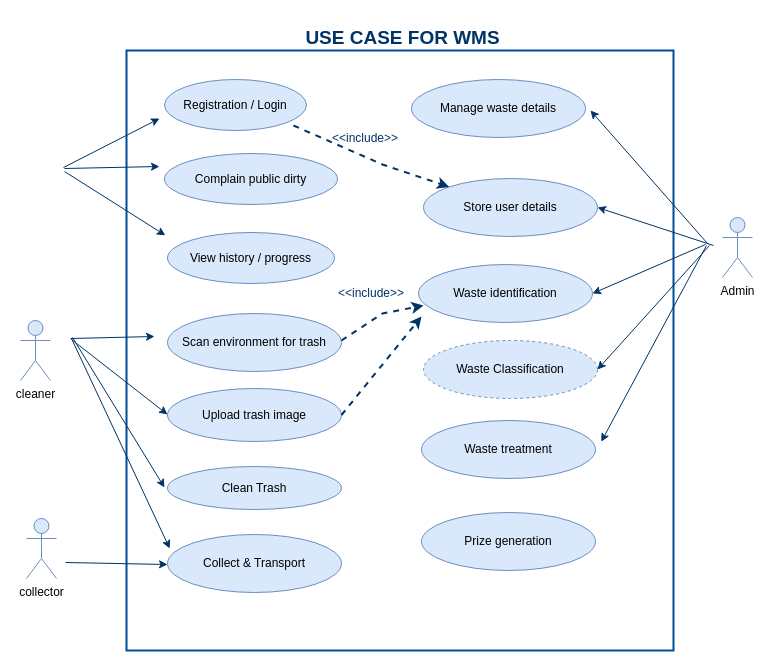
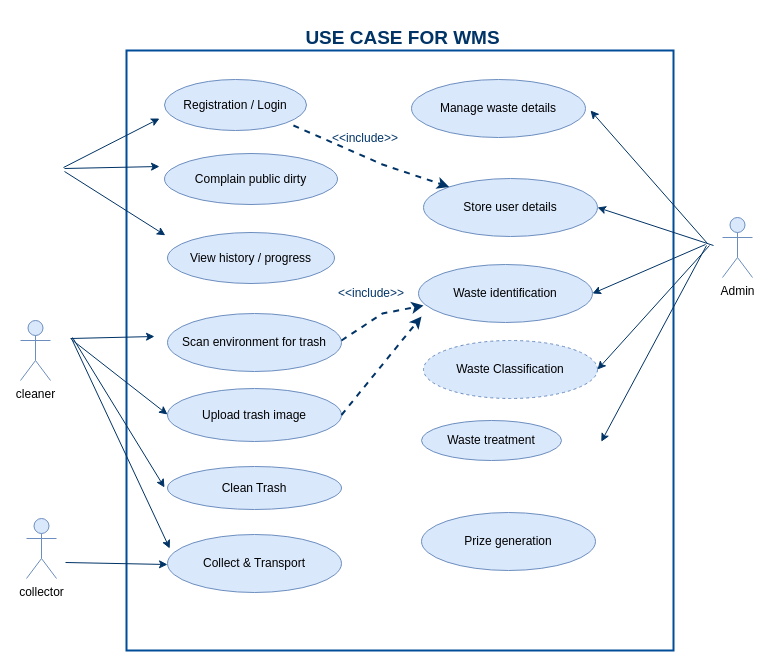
- <mxCell id="18" value="Waste treatment" style="ellipse;whiteSpace=wrap;html=1;fillColor=#dae8fc;strokeColor=#6c8ebf;" vertex="1" parent="1"><mxGeometry x="421" y="420" width="174" height="58" as="geometry" /></mxCell>
+ <mxCell id="18" value="Waste treatment" style="ellipse;whiteSpace=wrap;html=1;fillColor=#dae8fc;strokeColor=#6c8ebf;" vertex="1" parent="1"><mxGeometry x="421" y="420" width="140" height="40" as="geometry" /></mxCell>
